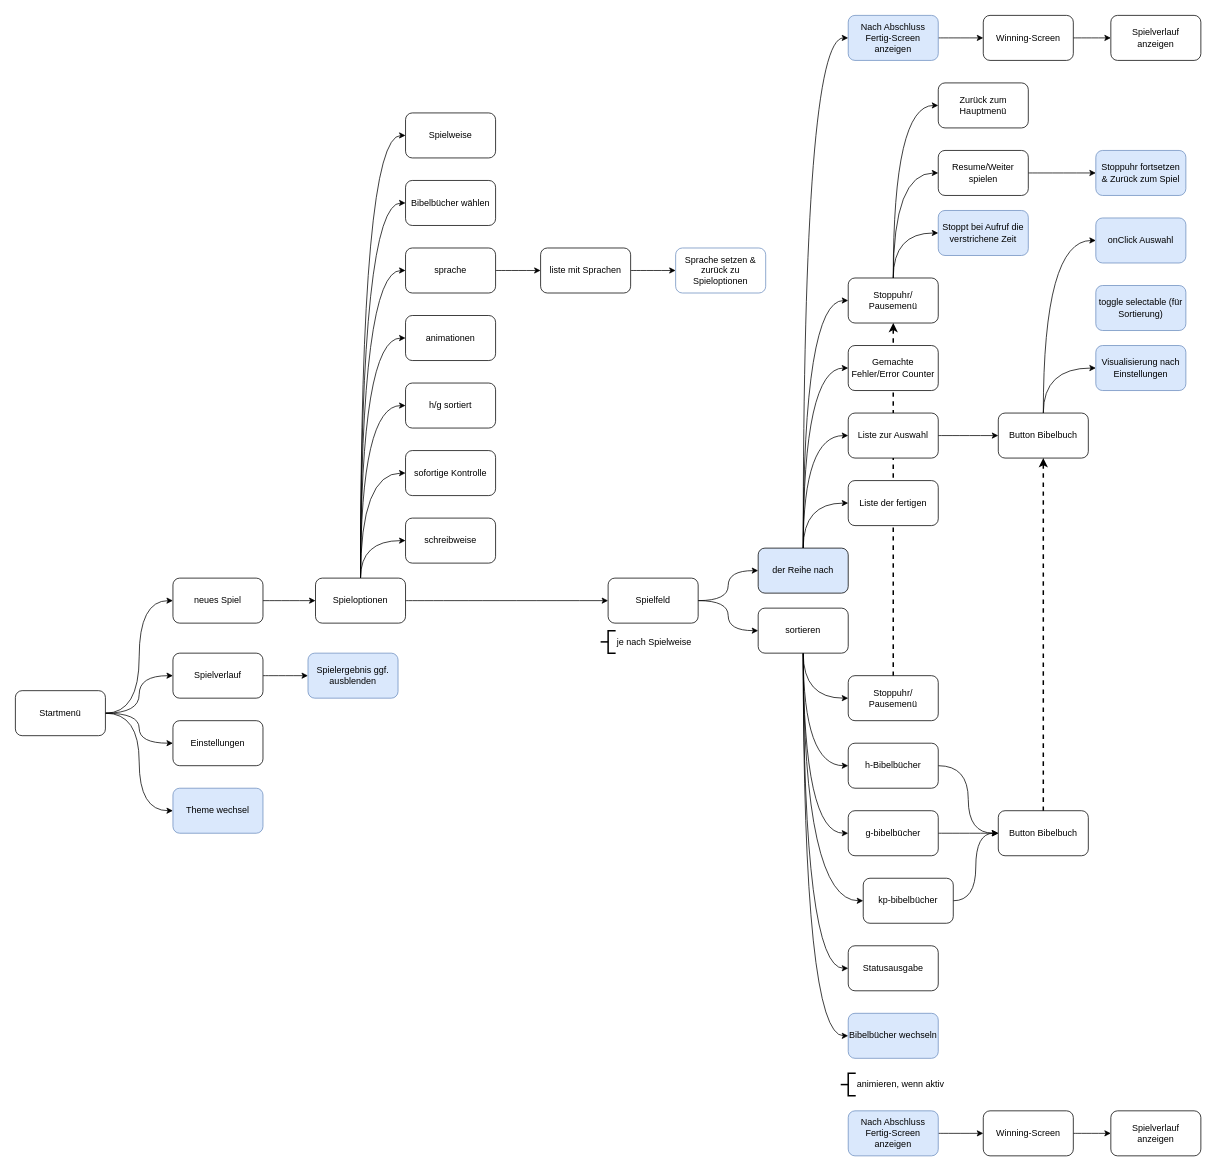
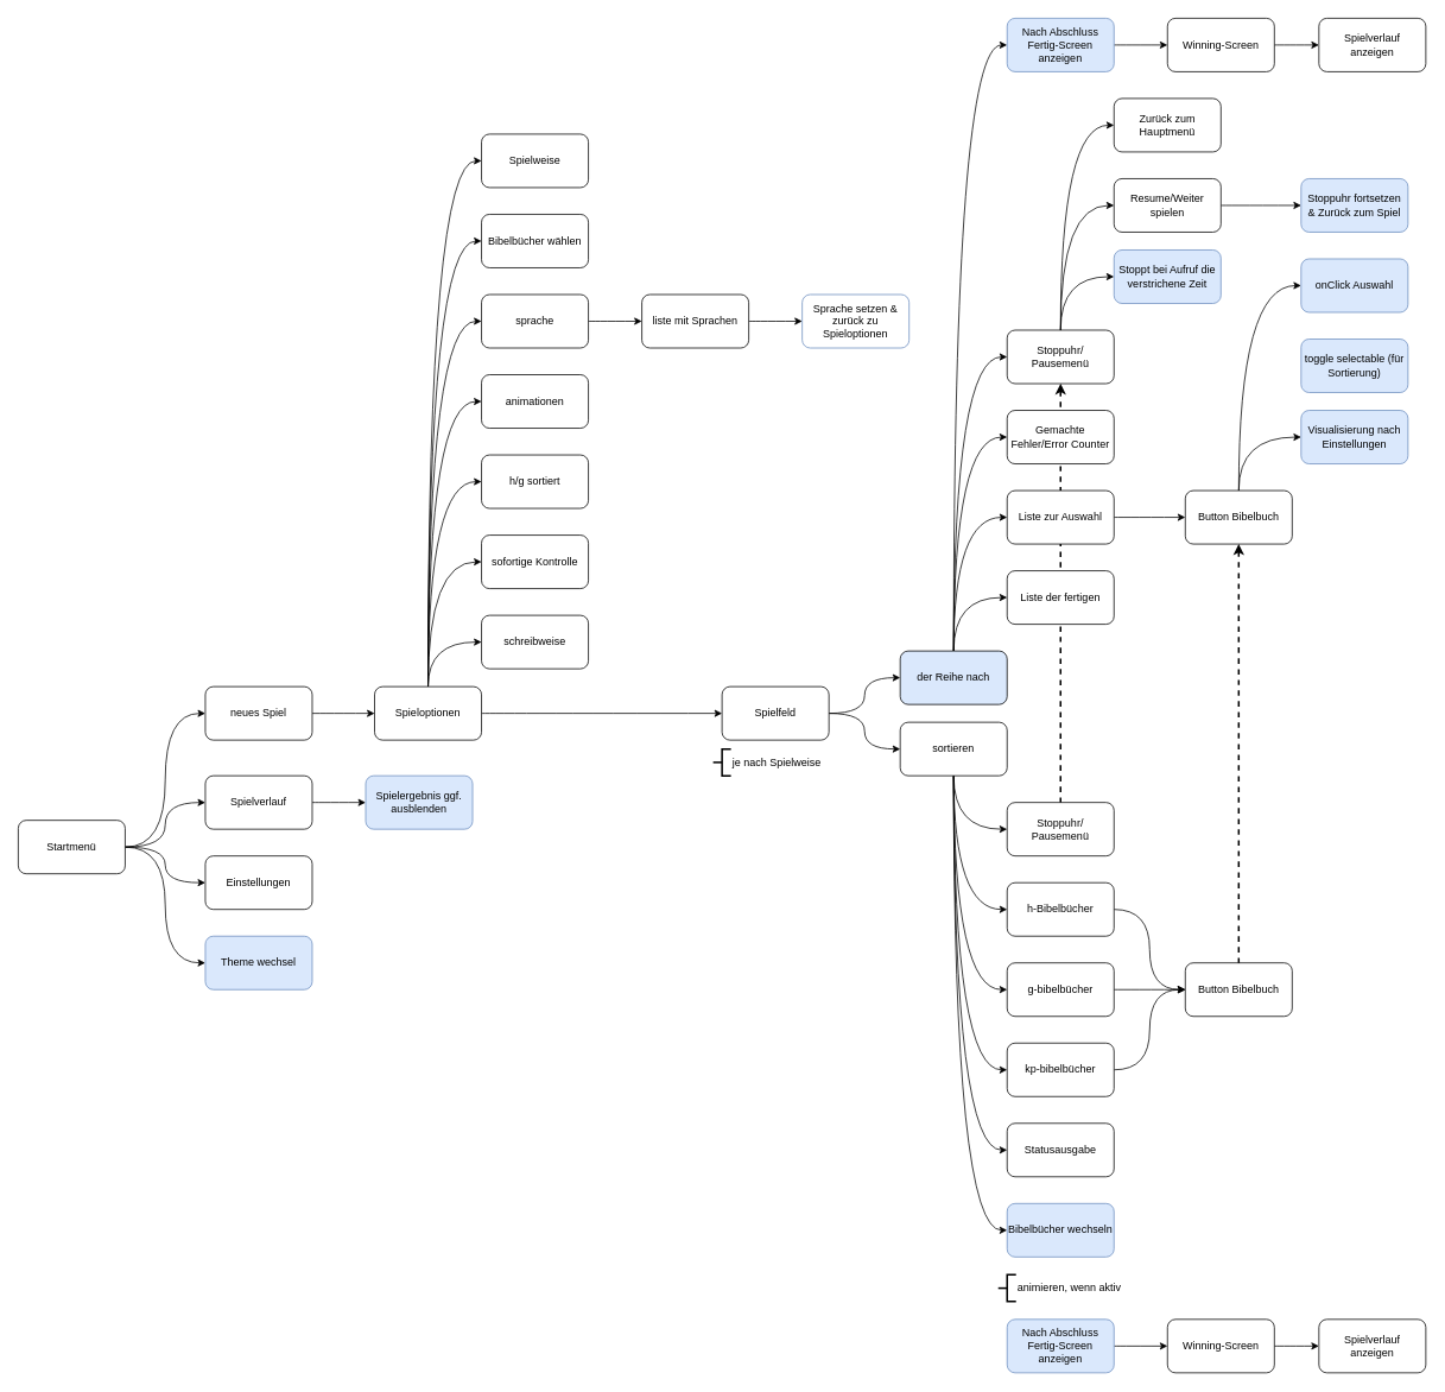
- <mxCell id="74" value="kp-bibelbücher" style="rounded=1;whiteSpace=wrap;html=1;" vertex="1" parent="1"><mxGeometry x="1150" y="1170" width="120" height="60" as="geometry" /></mxCell>
+ <mxCell id="74" value="kp-bibelbücher" style="rounded=1;whiteSpace=wrap;html=1;" vertex="1" parent="1"><mxGeometry x="1130" y="1170" width="120" height="60" as="geometry" /></mxCell>
